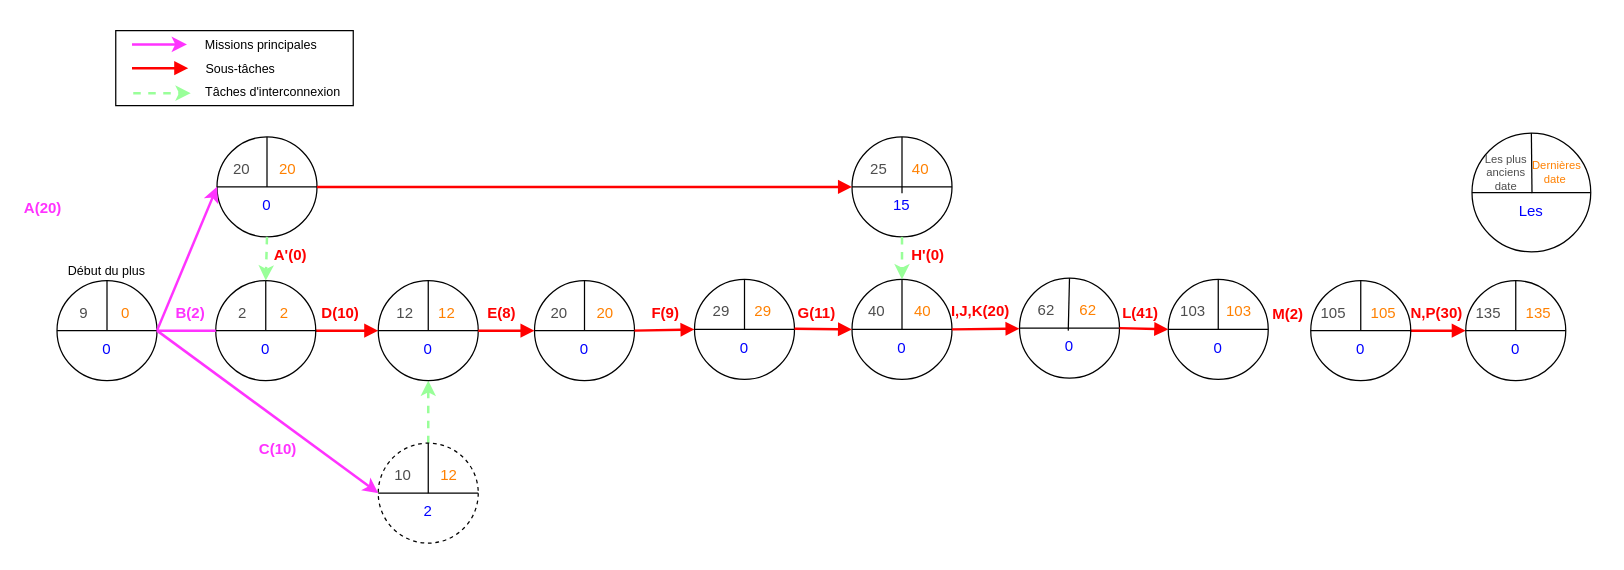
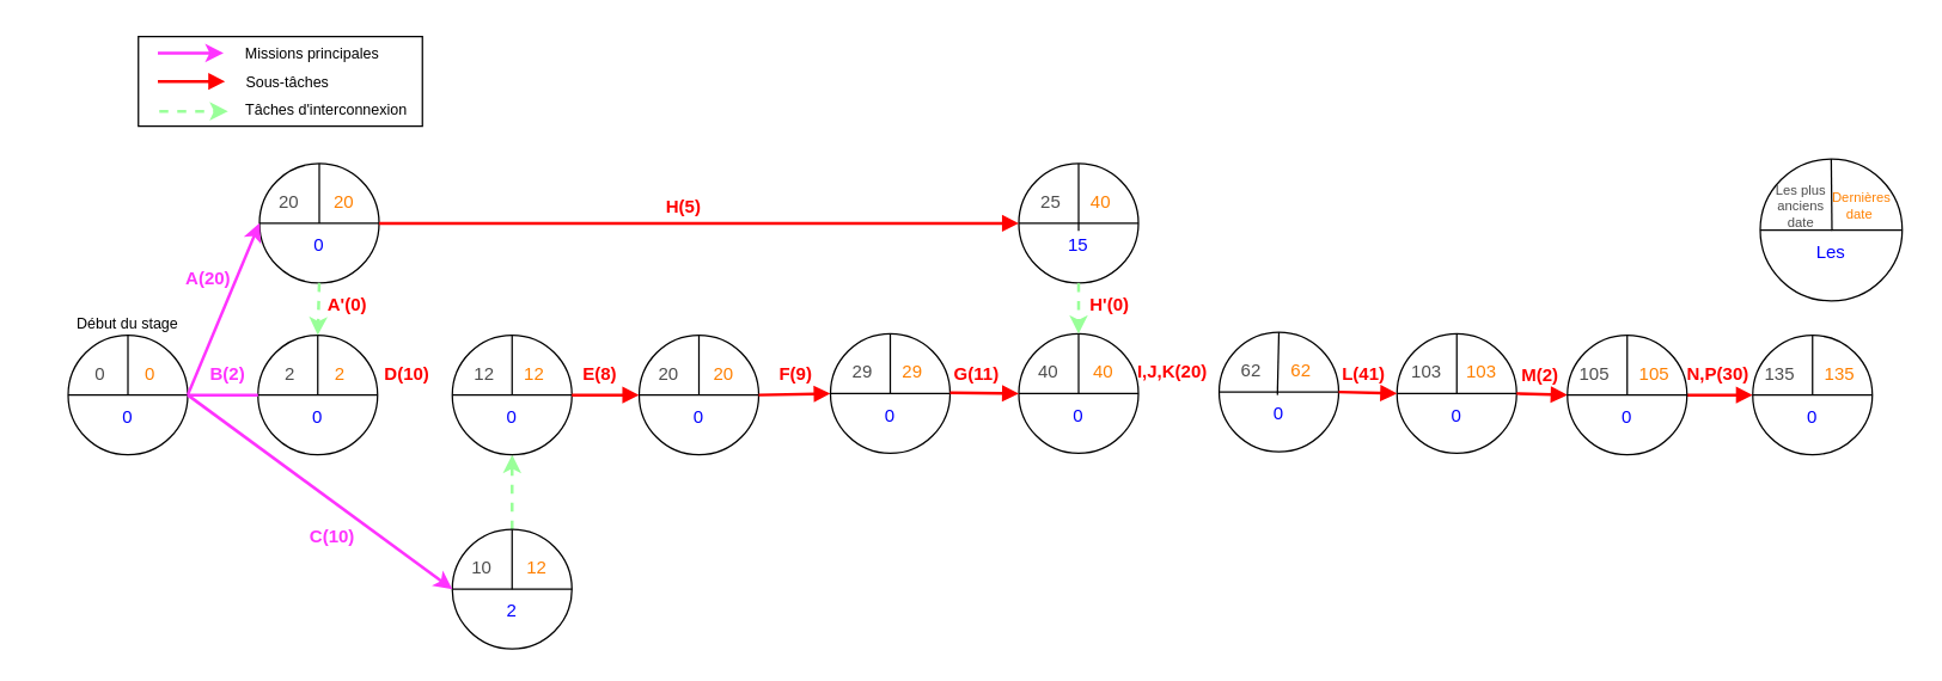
+ <mxCell id="69" value="&lt;b&gt;&lt;font color=&quot;#ff0000&quot; style=&quot;font-size: 12px;&quot;&gt;H(5)&lt;/font&gt;&lt;/b&gt;" style="text;html=1;strokeColor=none;fillColor=none;align=center;verticalAlign=middle;whiteSpace=wrap;rounded=0;fontSize=10;fontColor=#FF33FF;strokeWidth=2;" parent="1" vertex="1"><mxGeometry x="427" y="123" width="60" height="30" as="geometry" /></mxCell>
- <mxCell id="32" value="&lt;b&gt;&lt;font style=&quot;font-size: 12px;&quot;&gt;A(20)&lt;/font&gt;&lt;/b&gt;" style="text;html=1;strokeColor=none;fillColor=none;align=center;verticalAlign=middle;whiteSpace=wrap;rounded=0;fontSize=10;fontColor=#FF33FF;strokeWidth=2;" parent="1" vertex="1"><mxGeometry x="4" y="151" width="60" height="30" as="geometry" /></mxCell>
+ <mxCell id="32" value="&lt;b&gt;&lt;font style=&quot;font-size: 12px;&quot;&gt;A(20)&lt;/font&gt;&lt;/b&gt;" style="text;html=1;strokeColor=none;fillColor=none;align=center;verticalAlign=middle;whiteSpace=wrap;rounded=0;fontSize=10;fontColor=#FF33FF;strokeWidth=2;" parent="1" vertex="1"><mxGeometry x="109" y="171" width="60" height="30" as="geometry" /></mxCell>
- <mxCell id="6" value="&lt;font style=&quot;font-size: 10px;&quot;&gt;Début du plus&lt;/font&gt;" style="text;html=1;strokeColor=none;fillColor=none;align=center;verticalAlign=middle;whiteSpace=wrap;rounded=0;" parent="1" vertex="1"><mxGeometry x="20" y="201" width="130" height="30" as="geometry" /></mxCell>
+ <mxCell id="6" value="&lt;font style=&quot;font-size: 10px;&quot;&gt;Début du stage&lt;/font&gt;" style="text;html=1;strokeColor=none;fillColor=none;align=center;verticalAlign=middle;whiteSpace=wrap;rounded=0;" parent="1" vertex="1"><mxGeometry x="20" y="201" width="130" height="30" as="geometry" /></mxCell>
- <mxCell id="76" value="" style="endArrow=none;html=1;rounded=0;fontSize=9;fontColor=#FF8000;strokeColor=#FF0000;strokeWidth=2;startArrow=block;startFill=1;entryX=1;entryY=0.5;entryDx=0;entryDy=0;" parent="1" source="52" target="48" edge="1"><mxGeometry width="50" height="50" relative="1" as="geometry"><mxPoint x="792" y="204" as="sourcePoint" /><mxPoint x="792" y="244" as="targetPoint" /></mxGeometry></mxCell>
+ <mxCell id="77" value="" style="endArrow=none;html=1;rounded=0;fontSize=9;fontColor=#FF8000;strokeColor=#FF0000;strokeWidth=2;startArrow=block;startFill=1;exitX=0;exitY=0.5;exitDx=0;exitDy=0;entryX=1;entryY=0.5;entryDx=0;entryDy=0;" parent="1" source="81" target="56" edge="1"><mxGeometry width="50" height="50" relative="1" as="geometry"><mxPoint x="806" y="302.43" as="sourcePoint" /><mxPoint x="1022" y="234" as="targetPoint" /></mxGeometry></mxCell>
- <mxCell id="8" value="&lt;font color=&quot;#4d4d4d&quot;&gt;9&lt;/font&gt;&amp;nbsp; &amp;nbsp; &amp;nbsp; &amp;nbsp; &lt;font color=&quot;#ff8000&quot;&gt;0&lt;/font&gt;&amp;nbsp;&lt;br&gt;&lt;br&gt;&lt;font color=&quot;#0000ff&quot;&gt;0&lt;/font&gt;" style="ellipse;whiteSpace=wrap;html=1;aspect=fixed;" parent="7" vertex="1"><mxGeometry width="80" height="80" as="geometry" /></mxCell>
+ <mxCell id="8" value="&lt;font color=&quot;#4d4d4d&quot;&gt;0&lt;/font&gt;&amp;nbsp; &amp;nbsp; &amp;nbsp; &amp;nbsp; &lt;font color=&quot;#ff8000&quot;&gt;0&lt;/font&gt;&amp;nbsp;&lt;br&gt;&lt;br&gt;&lt;font color=&quot;#0000ff&quot;&gt;0&lt;/font&gt;" style="ellipse;whiteSpace=wrap;html=1;aspect=fixed;" parent="7" vertex="1"><mxGeometry width="80" height="80" as="geometry" /></mxCell>
- <mxCell id="4" value="" style="endArrow=none;html=1;rounded=0;fontSize=9;fontColor=#FF8000;strokeColor=#FF0000;strokeWidth=2;startArrow=block;startFill=1;entryX=1;entryY=0.5;entryDx=0;entryDy=0;exitX=0;exitY=0.5;exitDx=0;exitDy=0;" parent="1" source="34" target="22" edge="1"><mxGeometry width="50" height="50" relative="1" as="geometry"><mxPoint x="322" y="84" as="sourcePoint" /><mxPoint x="452" y="84" as="targetPoint" /></mxGeometry></mxCell>
- <mxCell id="26" value="&lt;font color=&quot;#4d4d4d&quot;&gt;10&lt;/font&gt;&amp;nbsp; &amp;nbsp; &amp;nbsp; &amp;nbsp;&lt;font color=&quot;#ff8000&quot;&gt;12&lt;/font&gt;&amp;nbsp;&lt;br&gt;&lt;br&gt;&lt;font color=&quot;#0000ff&quot;&gt;2&lt;/font&gt;" style="ellipse;whiteSpace=wrap;html=1;aspect=fixed;dashed=1;" parent="25" vertex="1"><mxGeometry width="80" height="80" as="geometry" /></mxCell>
+ <mxCell id="26" value="&lt;font color=&quot;#4d4d4d&quot;&gt;10&lt;/font&gt;&amp;nbsp; &amp;nbsp; &amp;nbsp; &amp;nbsp;&lt;font color=&quot;#ff8000&quot;&gt;12&lt;/font&gt;&amp;nbsp;&lt;br&gt;&lt;br&gt;&lt;font color=&quot;#0000ff&quot;&gt;2&lt;/font&gt;" style="ellipse;whiteSpace=wrap;html=1;aspect=fixed;" parent="25" vertex="1"><mxGeometry width="80" height="80" as="geometry" /></mxCell>
